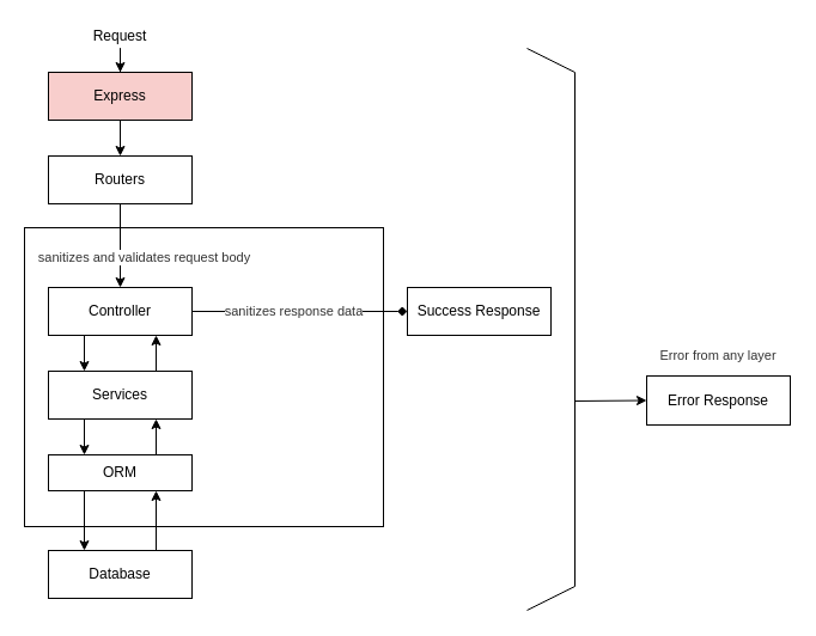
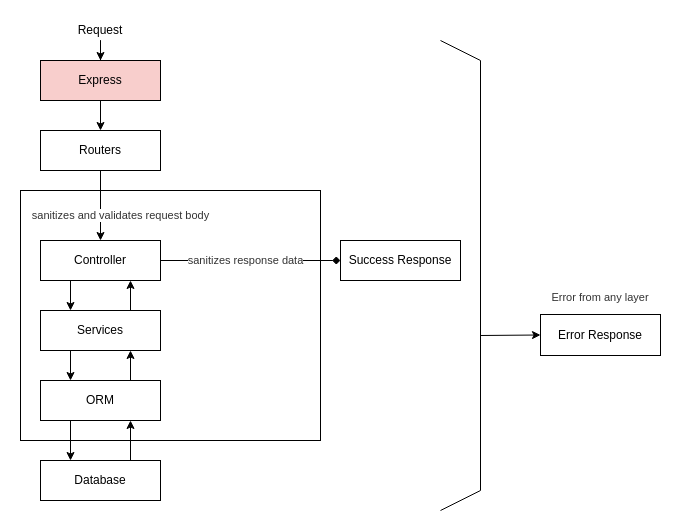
- <mxCell id="22" value="ORM" style="rounded=0;whiteSpace=wrap;html=1;" vertex="1" parent="1"><mxGeometry x="40" y="380" width="120" height="30" as="geometry" /></mxCell>
+ <mxCell id="22" value="ORM" style="rounded=0;whiteSpace=wrap;html=1;" vertex="1" parent="1"><mxGeometry x="40" y="380" width="120" height="40" as="geometry" /></mxCell>
